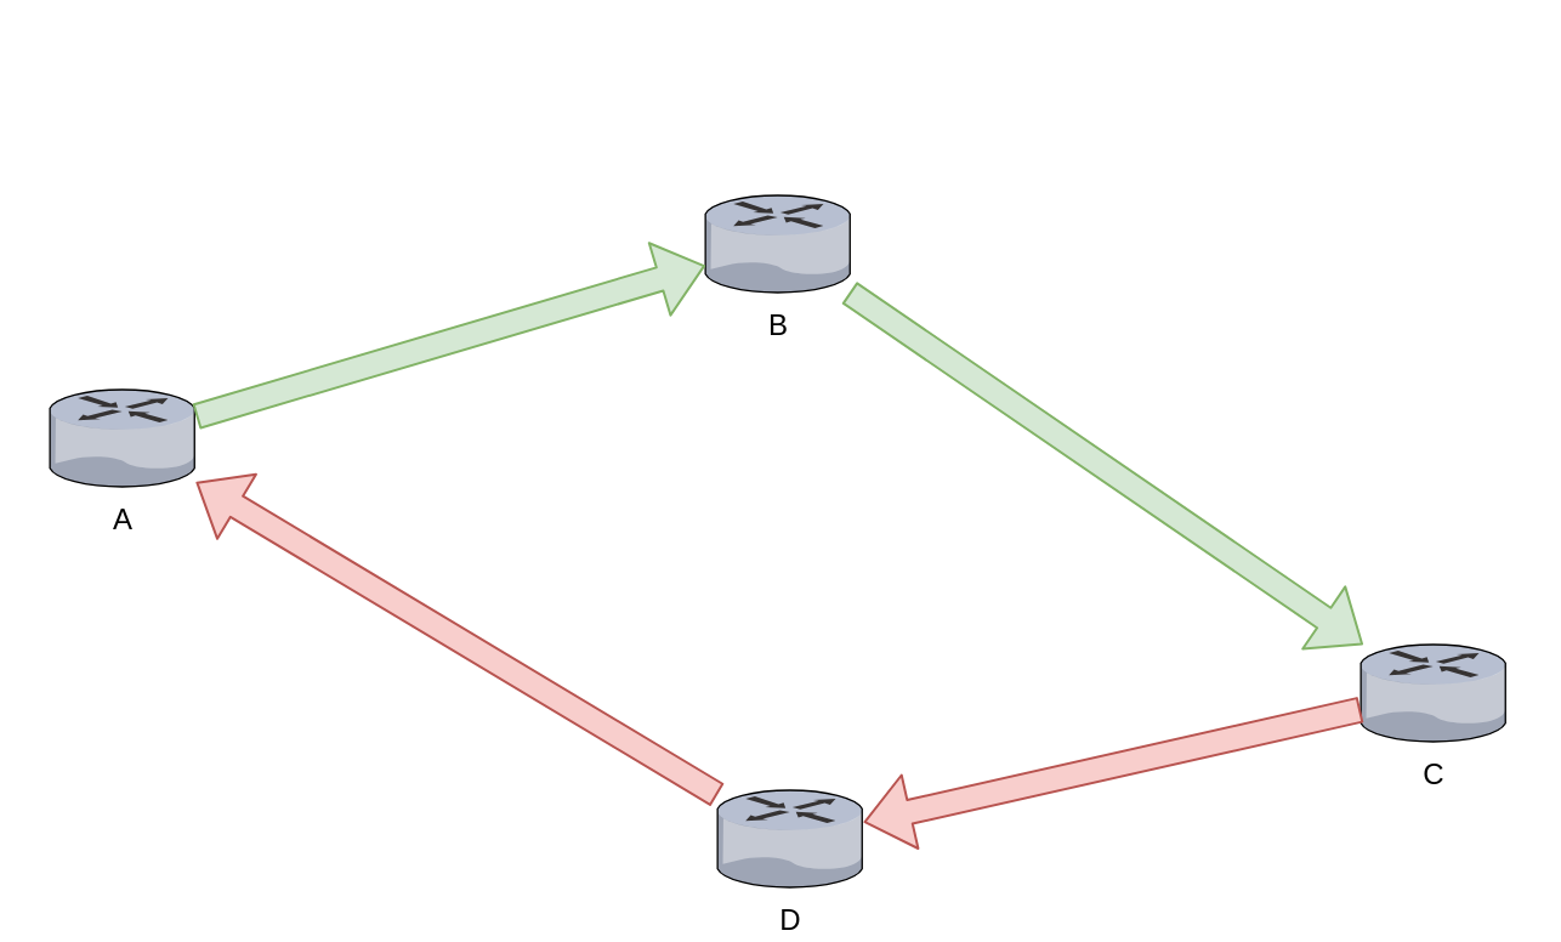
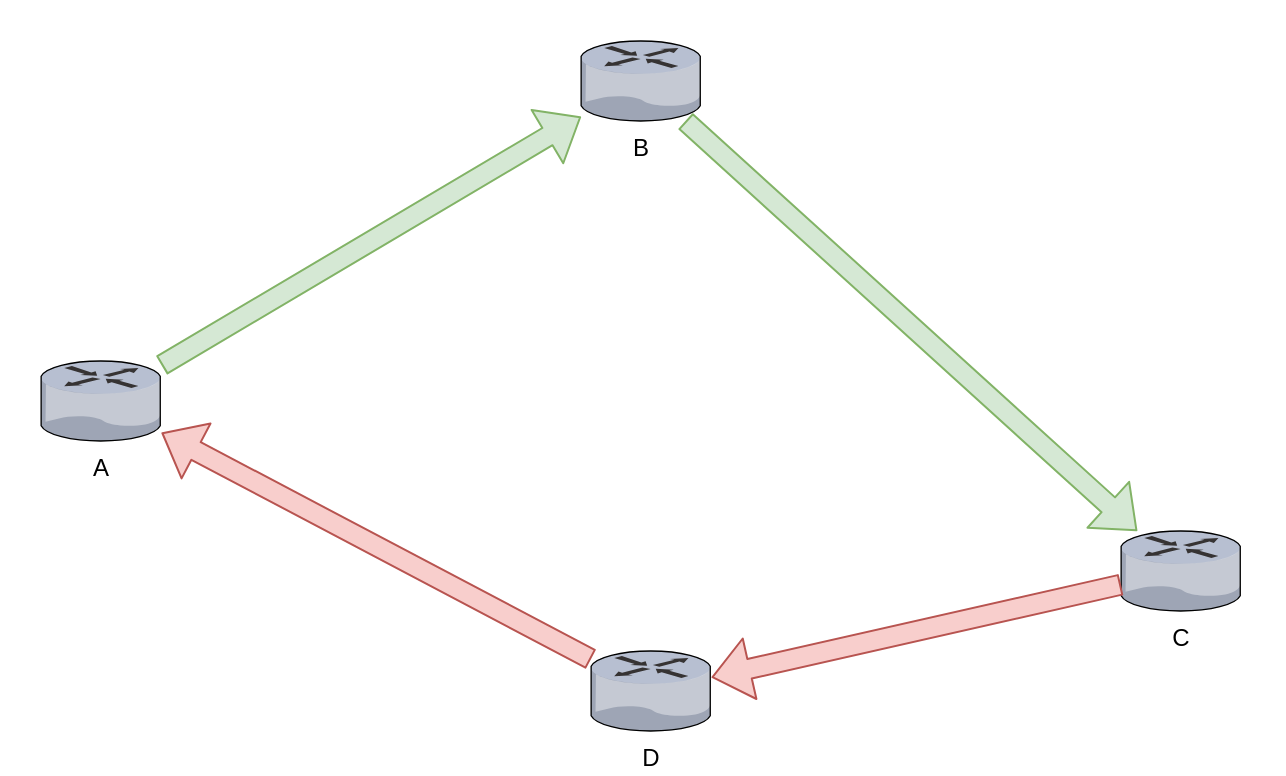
- <mxCell id="3" value="B" style="verticalLabelPosition=bottom;aspect=fixed;html=1;verticalAlign=top;strokeColor=none;align=center;outlineConnect=0;shape=mxgraph.citrix.router;" vertex="1" parent="1"><mxGeometry x="290" y="80" width="60.27" height="40" as="geometry" /></mxCell>
+ <mxCell id="3" value="B" style="verticalLabelPosition=bottom;aspect=fixed;html=1;verticalAlign=top;strokeColor=none;align=center;outlineConnect=0;shape=mxgraph.citrix.router;" vertex="1" parent="1"><mxGeometry x="290" y="20" width="60.27" height="40" as="geometry" /></mxCell>
- <mxCell id="2" value="A" style="verticalLabelPosition=bottom;aspect=fixed;html=1;verticalAlign=top;strokeColor=none;align=center;outlineConnect=0;shape=mxgraph.citrix.router;" vertex="1" parent="1"><mxGeometry x="20" y="160" width="60.27" height="40" as="geometry" /></mxCell>
+ <mxCell id="2" value="A" style="verticalLabelPosition=bottom;aspect=fixed;html=1;verticalAlign=top;strokeColor=none;align=center;outlineConnect=0;shape=mxgraph.citrix.router;" vertex="1" parent="1"><mxGeometry x="20" y="180" width="60.27" height="40" as="geometry" /></mxCell>
